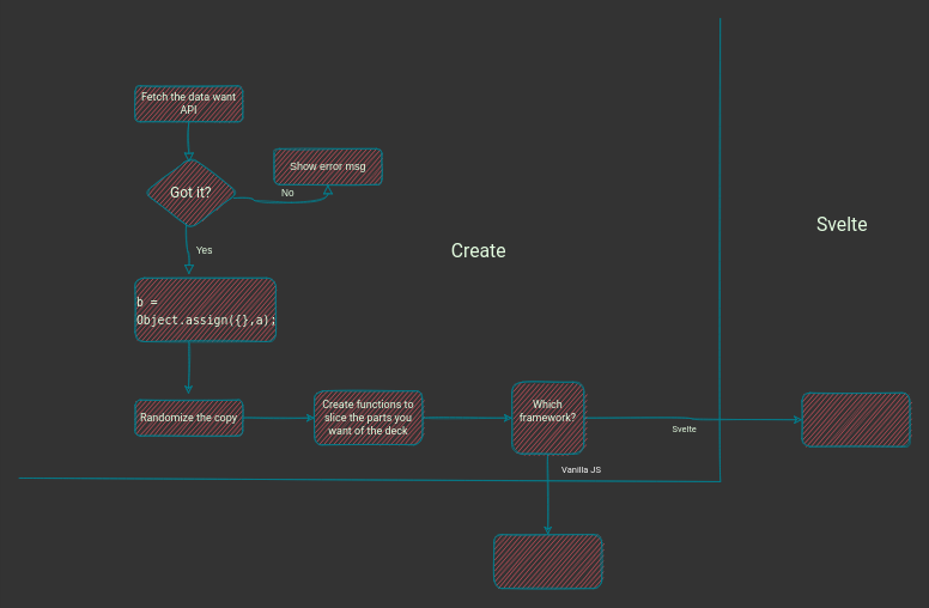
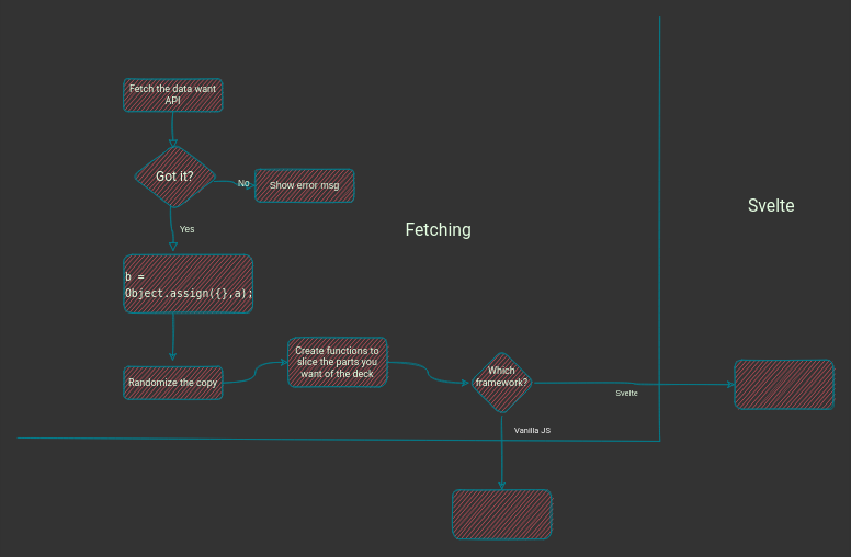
- <mxCell id="6" value="Show error msg" style="rounded=1;whiteSpace=wrap;html=1;fontSize=12;glass=0;strokeWidth=1;shadow=0;fillColor=#F45B69;strokeColor=#028090;fontColor=#E4FDE1;sketch=1;" parent="1" vertex="1"><mxGeometry x="305" y="165" width="120" height="40" as="geometry" /></mxCell>
+ <mxCell id="6" value="Show error msg" style="rounded=1;whiteSpace=wrap;html=1;fontSize=12;glass=0;strokeWidth=1;shadow=0;fillColor=#F45B69;strokeColor=#028090;fontColor=#E4FDE1;sketch=1;" parent="1" vertex="1"><mxGeometry x="310" y="205" width="120" height="40" as="geometry" /></mxCell>
- <mxCell id="15" value="Create" style="text;html=1;strokeColor=none;fillColor=none;align=center;verticalAlign=middle;whiteSpace=wrap;rounded=0;sketch=1;fontFamily=Roboto;fontSource=https%3A%2F%2Ffonts.googleapis.com%2Fcss%3Ffamily%3DRoboto;fontSize=21;fontColor=#E4FDE1;" vertex="1" parent="1"><mxGeometry x="503" y="265" width="60" height="30" as="geometry" /></mxCell>
+ <mxCell id="15" value="Fetching" style="text;html=1;strokeColor=none;fillColor=none;align=center;verticalAlign=middle;whiteSpace=wrap;rounded=0;sketch=1;fontFamily=Roboto;fontSource=https%3A%2F%2Ffonts.googleapis.com%2Fcss%3Ffamily%3DRoboto;fontSize=21;fontColor=#E4FDE1;" vertex="1" parent="1"><mxGeometry x="503" y="265" width="60" height="30" as="geometry" /></mxCell>
- <mxCell id="13" value="Create functions to slice the parts you want of the deck" style="whiteSpace=wrap;html=1;fillColor=#F45B69;strokeColor=#028090;fontColor=#E4FDE1;rounded=1;glass=0;strokeWidth=1;shadow=0;sketch=1;fontFamily=Roboto;fontSource=https%3A%2F%2Ffonts.googleapis.com%2Fcss%3Ffamily%3DRoboto;" parent="1" vertex="1"><mxGeometry x="350" y="435" width="120" height="60" as="geometry" /></mxCell>
+ <mxCell id="13" value="Create functions to slice the parts you want of the deck" style="whiteSpace=wrap;html=1;fillColor=#F45B69;strokeColor=#028090;fontColor=#E4FDE1;rounded=1;glass=0;strokeWidth=1;shadow=0;sketch=1;fontFamily=Roboto;fontSource=https%3A%2F%2Ffonts.googleapis.com%2Fcss%3Ffamily%3DRoboto;" parent="1" vertex="1"><mxGeometry x="350" y="410" width="120" height="60" as="geometry" /></mxCell>
- <mxCell id="20" value="&lt;div&gt;Which framework?&lt;/div&gt;&lt;div&gt;&lt;br&gt;&lt;/div&gt;" style="whiteSpace=wrap;html=1;fontFamily=Roboto;fillColor=#F45B69;strokeColor=#028090;fontColor=#E4FDE1;glass=0;strokeWidth=1;shadow=0;sketch=1;fontSource=https%3A%2F%2Ffonts.googleapis.com%2Fcss%3Ffamily%3DRoboto;rounded=1;" vertex="1" parent="1"><mxGeometry x="570" y="425" width="80" height="80" as="geometry" /></mxCell>
+ <mxCell id="20" value="&lt;div&gt;Which framework?&lt;/div&gt;&lt;div&gt;&lt;br&gt;&lt;/div&gt;" style="rhombus;whiteSpace=wrap;html=1;fontFamily=Roboto;fillColor=#F45B69;strokeColor=#028090;fontColor=#E4FDE1;rounded=1;glass=0;strokeWidth=1;shadow=0;sketch=1;fontSource=https%3A%2F%2Ffonts.googleapis.com%2Fcss%3Ffamily%3DRoboto;" vertex="1" parent="1"><mxGeometry x="570" y="425" width="80" height="80" as="geometry" /></mxCell>
